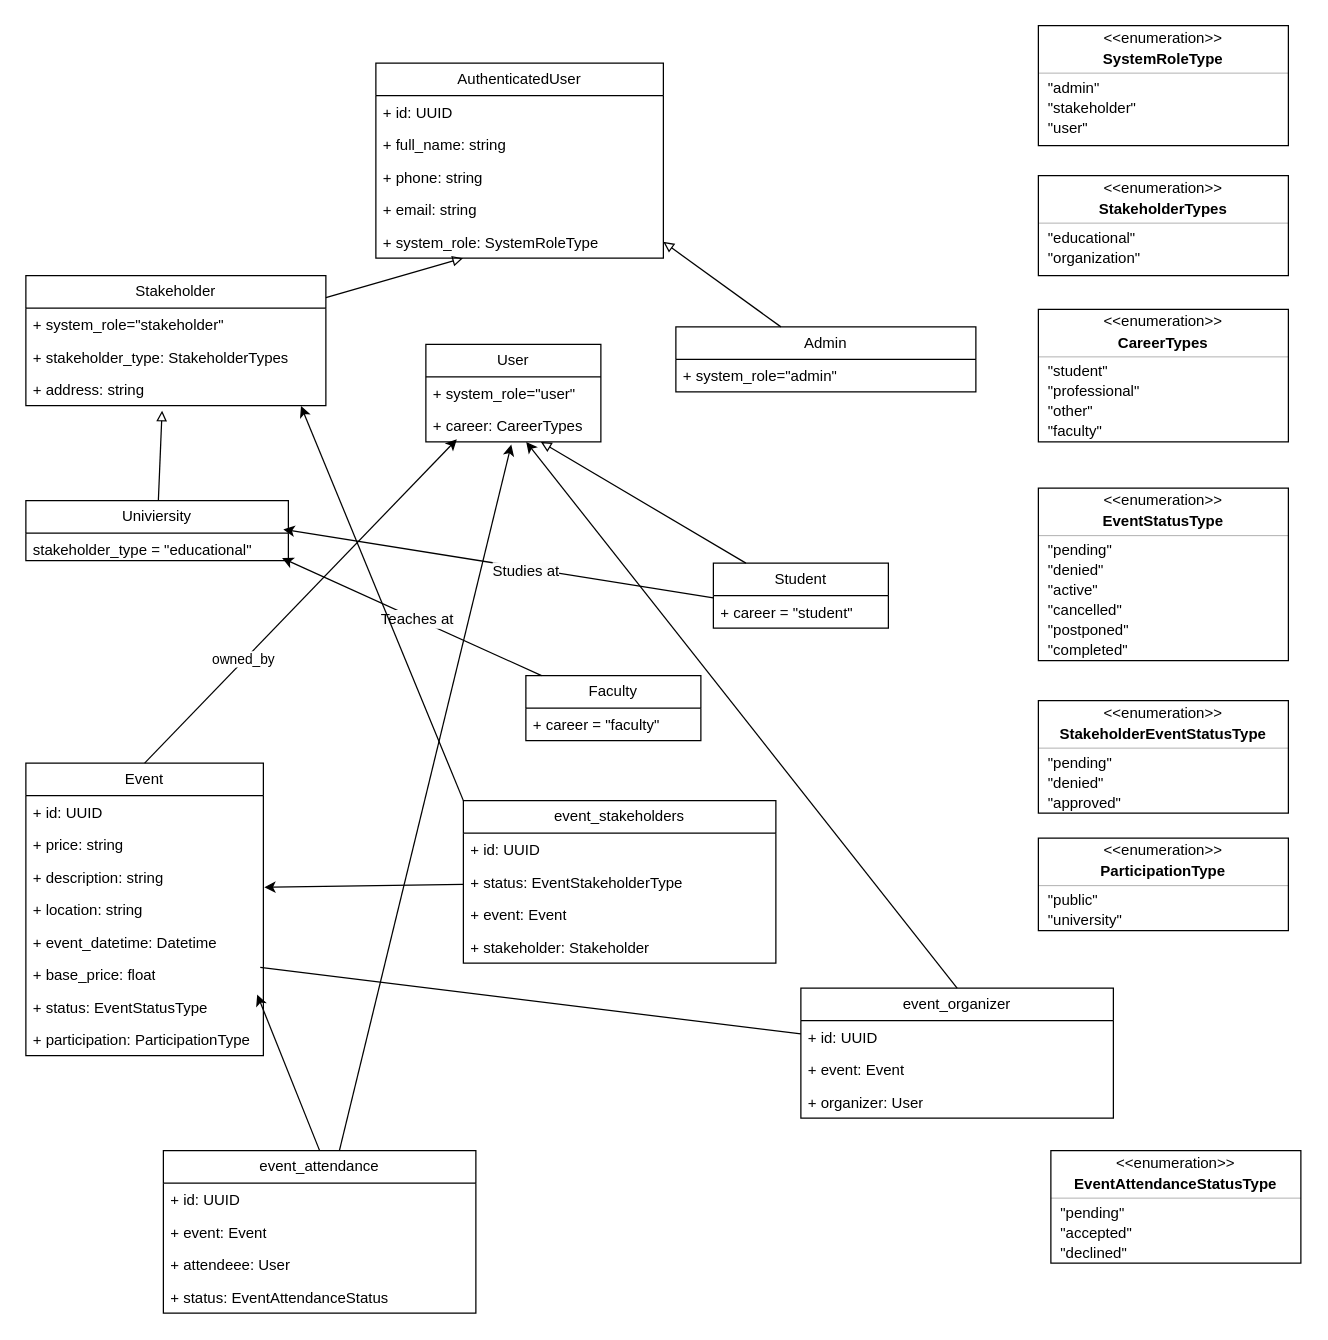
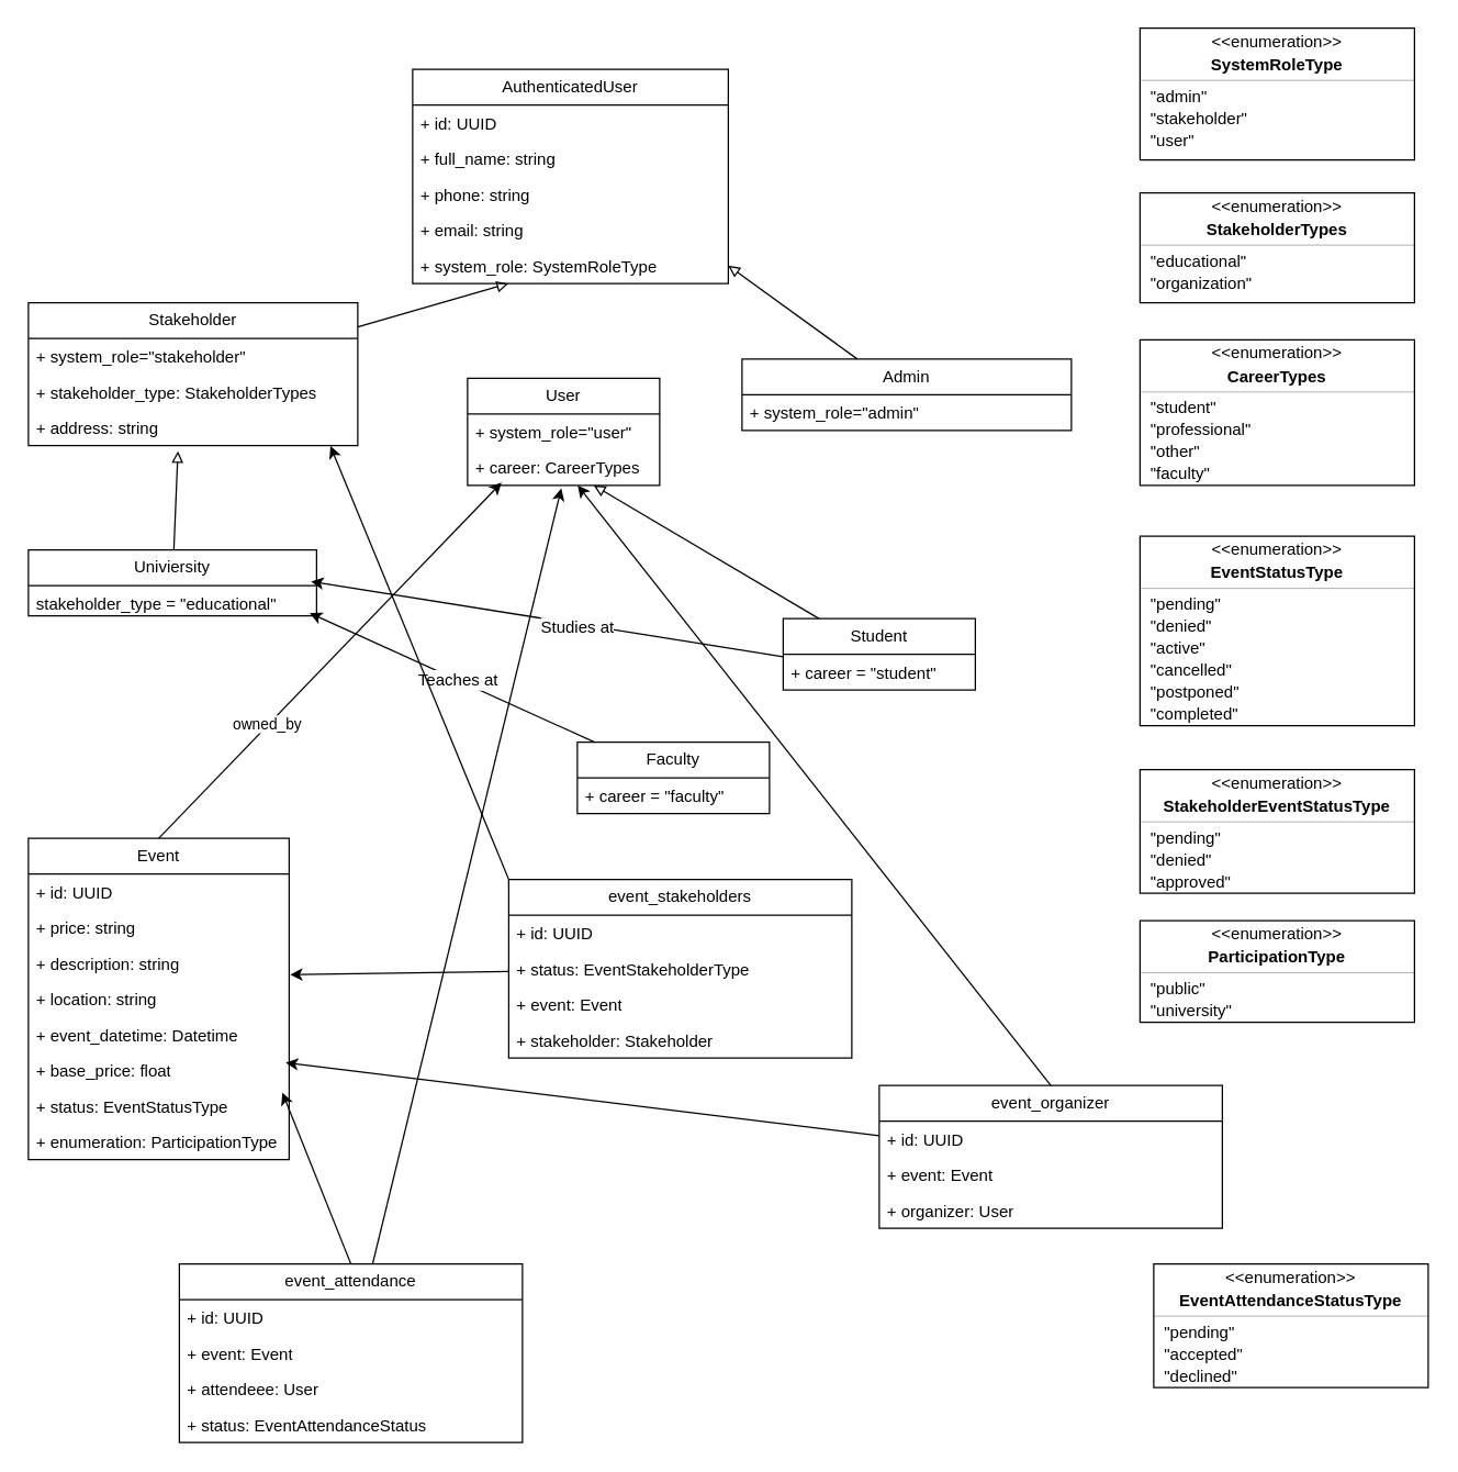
- <mxCell id="93" style="edgeStyle=none;html=1;entryX=0.987;entryY=0.288;entryDx=0;entryDy=0;entryPerimeter=0;endArrow=none;" edge="1" parent="1" source="89" target="60"><mxGeometry relative="1" as="geometry" /></mxCell>
+ <mxCell id="93" style="edgeStyle=none;html=1;entryX=0.987;entryY=0.288;entryDx=0;entryDy=0;entryPerimeter=0;" edge="1" parent="1" source="89" target="60"><mxGeometry relative="1" as="geometry" /></mxCell>
- <mxCell id="62" value="+ participation: ParticipationType" style="text;strokeColor=none;fillColor=none;align=left;verticalAlign=top;spacingLeft=4;spacingRight=4;overflow=hidden;rotatable=0;points=[[0,0.5],[1,0.5]];portConstraint=eastwest;whiteSpace=wrap;html=1;" vertex="1" parent="54"><mxGeometry y="208" width="190" height="26" as="geometry" /></mxCell>
+ <mxCell id="62" value="+ enumeration: ParticipationType" style="text;strokeColor=none;fillColor=none;align=left;verticalAlign=top;spacingLeft=4;spacingRight=4;overflow=hidden;rotatable=0;points=[[0,0.5],[1,0.5]];portConstraint=eastwest;whiteSpace=wrap;html=1;" vertex="1" parent="54"><mxGeometry y="208" width="190" height="26" as="geometry" /></mxCell>
